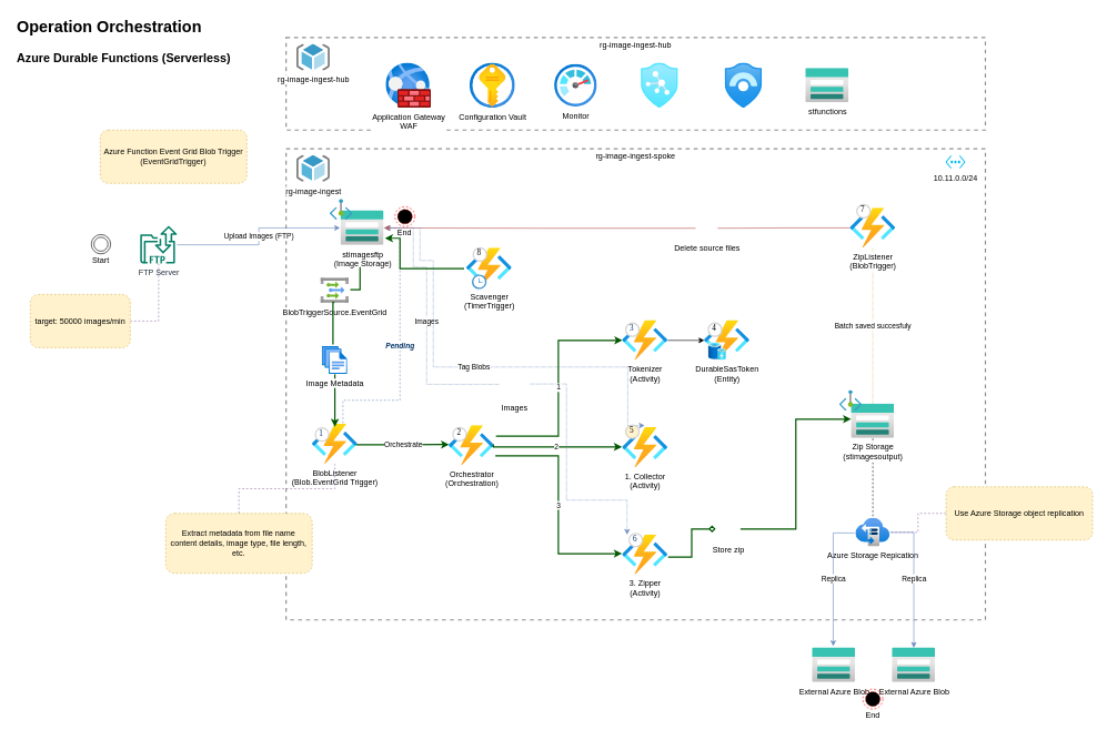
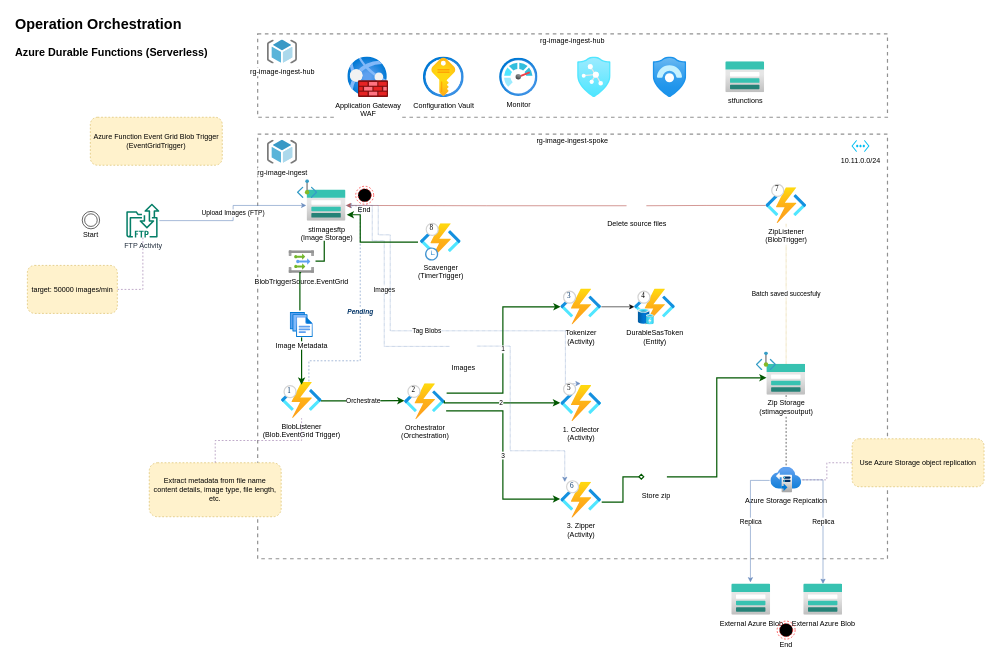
- <mxCell id="59" value="FTP Server" style="sketch=0;outlineConnect=0;fontColor=#232F3E;gradientColor=none;fillColor=#067F68;strokeColor=none;dashed=0;verticalLabelPosition=bottom;verticalAlign=top;align=center;html=1;fontSize=12;fontStyle=0;aspect=fixed;shape=mxgraph.aws4.transfer_for_ftp_resource;" parent="1" vertex="1"><mxGeometry x="210" y="339" width="55.05" height="56.5" as="geometry" /></mxCell>
+ <mxCell id="59" value="FTP Activity" style="sketch=0;outlineConnect=0;fontColor=#232F3E;gradientColor=none;fillColor=#067F68;strokeColor=none;dashed=0;verticalLabelPosition=bottom;verticalAlign=top;align=center;html=1;fontSize=12;fontStyle=0;aspect=fixed;shape=mxgraph.aws4.transfer_for_ftp_resource;" parent="1" vertex="1"><mxGeometry x="210" y="339" width="55.05" height="56.5" as="geometry" /></mxCell>
- <mxCell id="50" value="5" style="ellipse;whiteSpace=wrap;html=1;aspect=fixed;strokeWidth=2;fontFamily=Tahoma;spacingBottom=4;spacingRight=2;strokeColor=#d3d3d3;fillColor=#fff2cc;" parent="2" vertex="1"><mxGeometry x="510" y="415.25" width="20" height="20" as="geometry" /></mxCell>
+ <mxCell id="50" value="5" style="ellipse;whiteSpace=wrap;html=1;aspect=fixed;strokeWidth=2;fontFamily=Tahoma;spacingBottom=4;spacingRight=2;strokeColor=#d3d3d3;" parent="2" vertex="1"><mxGeometry x="510" y="415.25" width="20" height="20" as="geometry" /></mxCell>
